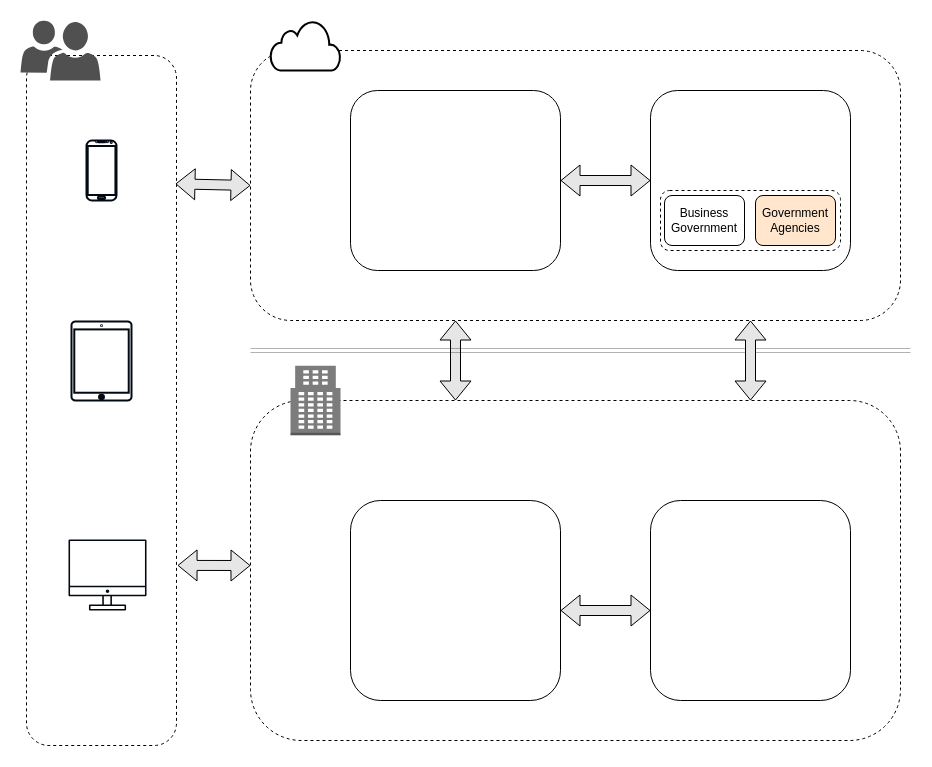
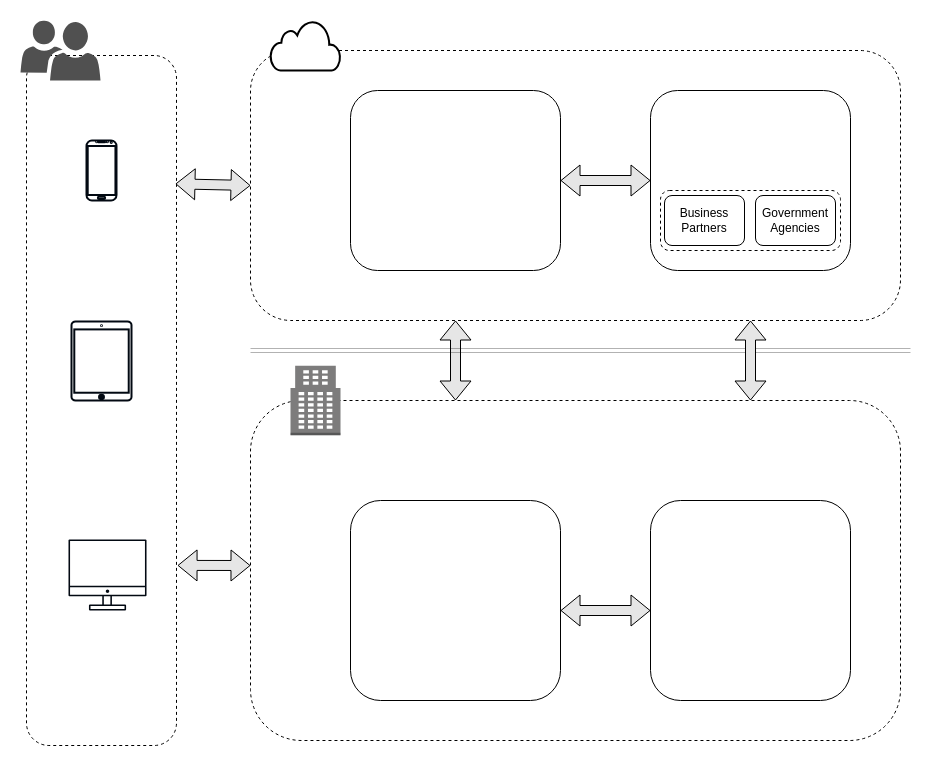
- <mxCell id="16" value="Business Government" style="rounded=1;whiteSpace=wrap;html=1;" vertex="1" parent="1"><mxGeometry x="664" y="195" width="80" height="50" as="geometry" /></mxCell>
+ <mxCell id="16" value="Business Partners" style="rounded=1;whiteSpace=wrap;html=1;" vertex="1" parent="1"><mxGeometry x="664" y="195" width="80" height="50" as="geometry" /></mxCell>
- <mxCell id="17" value="Government Agencies" style="rounded=1;whiteSpace=wrap;html=1;fillColor=#ffe6cc;" vertex="1" parent="1"><mxGeometry x="755" y="195" width="80" height="50" as="geometry" /></mxCell>
+ <mxCell id="17" value="Government Agencies" style="rounded=1;whiteSpace=wrap;html=1;" vertex="1" parent="1"><mxGeometry x="755" y="195" width="80" height="50" as="geometry" /></mxCell>
